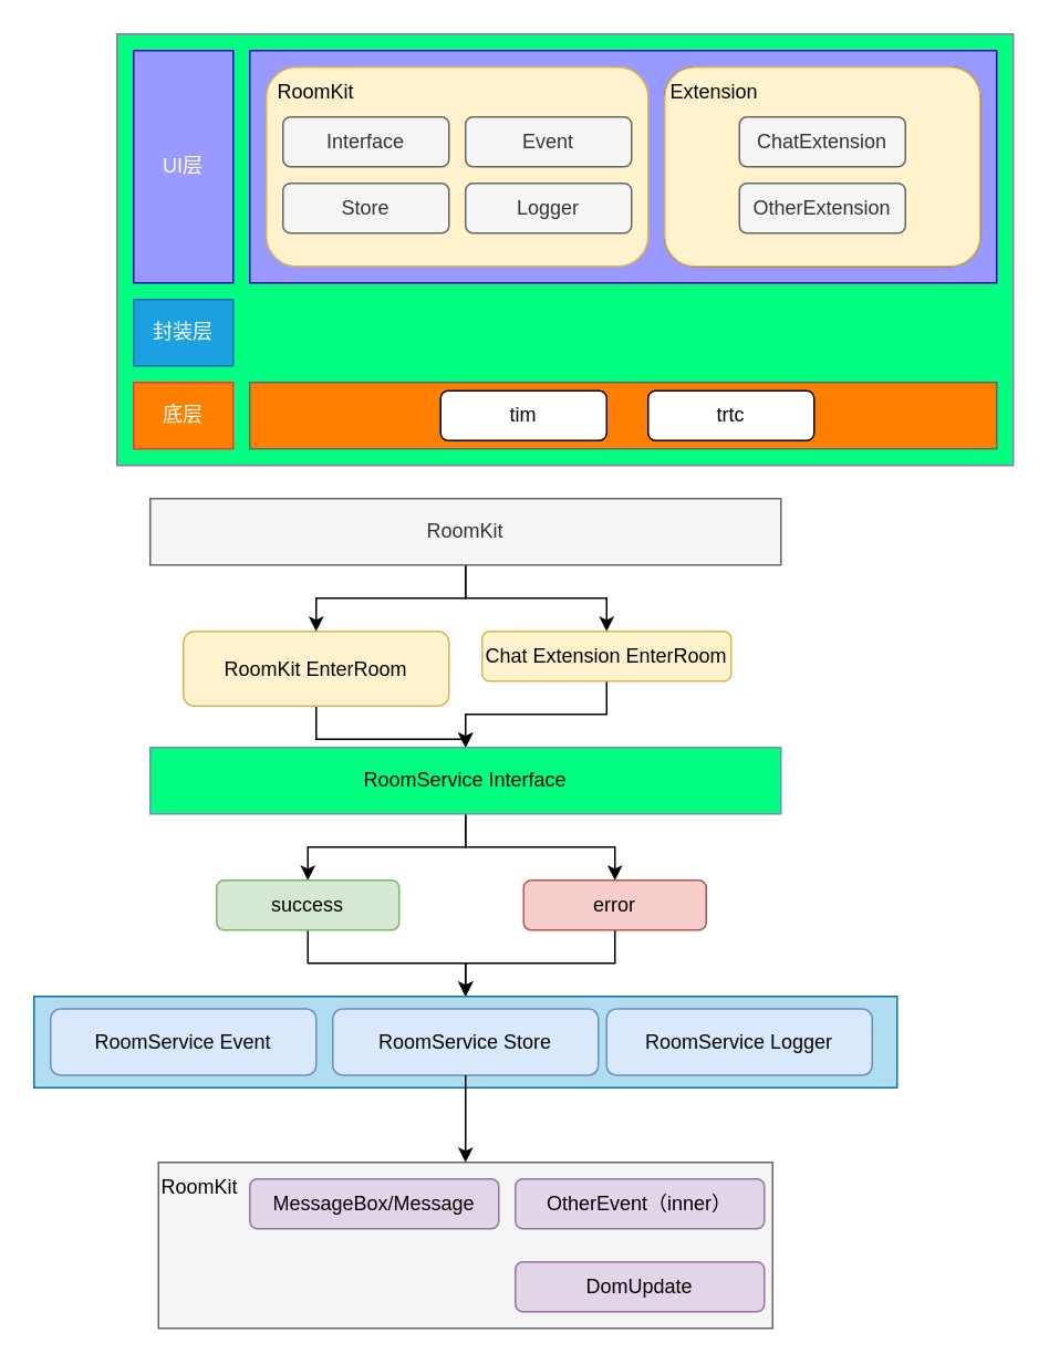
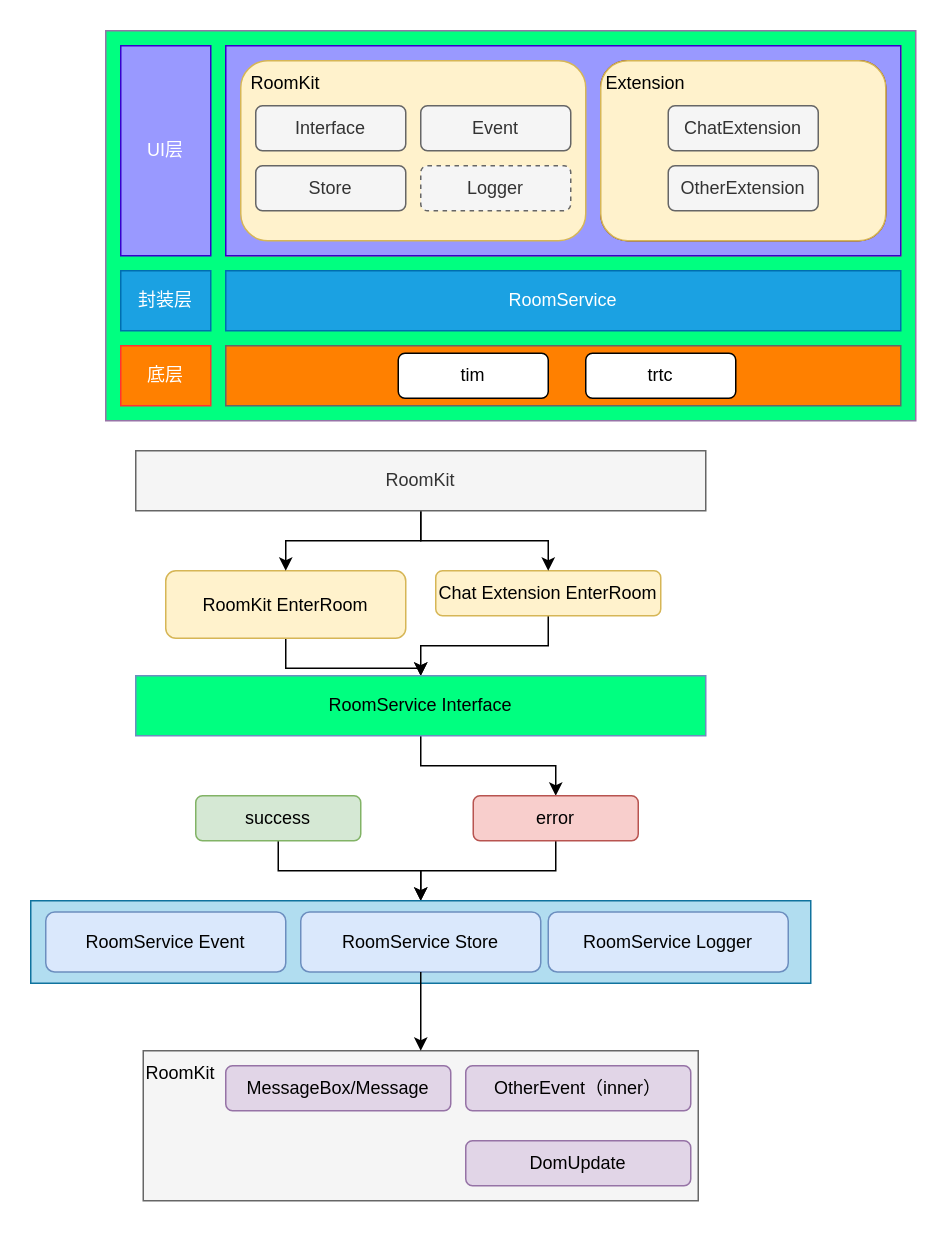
- <mxCell id="21" value="Logger" style="rounded=1;whiteSpace=wrap;html=1;fillColor=#f5f5f5;fontColor=#333333;strokeColor=#666666;" parent="9" vertex="1"><mxGeometry x="130" y="80" width="100" height="30" as="geometry" /></mxCell>
+ <mxCell id="21" value="Logger" style="rounded=1;whiteSpace=wrap;html=1;fillColor=#f5f5f5;fontColor=#333333;strokeColor=#666666;dashed=1;" parent="9" vertex="1"><mxGeometry x="130" y="80" width="100" height="30" as="geometry" /></mxCell>
+ <mxCell id="3" value="RoomService" style="rounded=0;whiteSpace=wrap;html=1;fillColor=#1ba1e2;strokeColor=#006EAF;fontColor=#ffffff;" parent="1" vertex="1"><mxGeometry x="150" y="180" width="450" height="40" as="geometry" /></mxCell>
- <mxCell id="27" style="edgeStyle=orthogonalEdgeStyle;rounded=0;orthogonalLoop=1;jettySize=auto;html=1;entryX=0.5;entryY=0;entryDx=0;entryDy=0;" edge="1" parent="1" source="29" target="31"><mxGeometry relative="1" as="geometry" /></mxCell>
